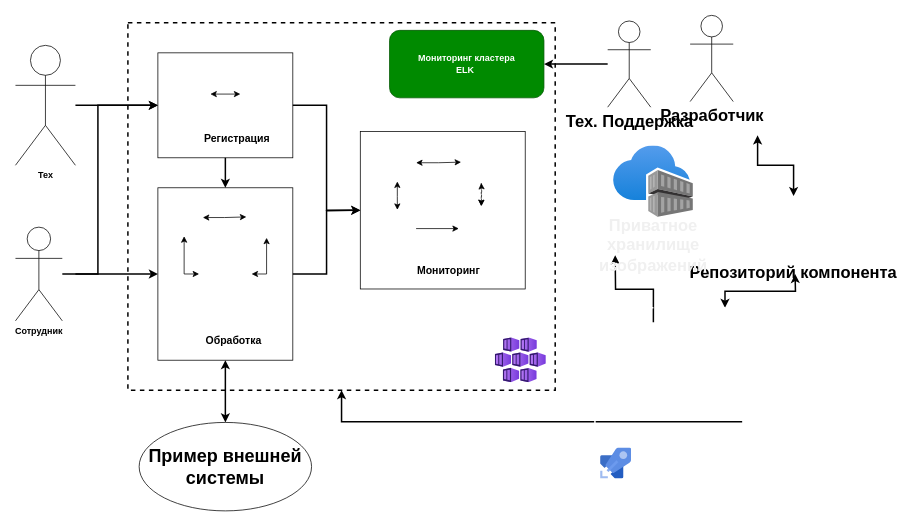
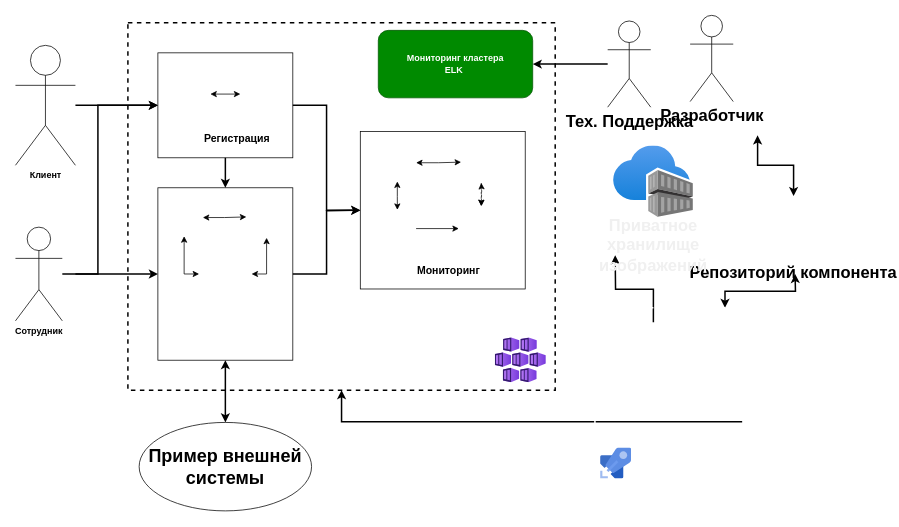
- <mxCell id="34" value="&lt;b&gt;Мониторинг кластера&lt;br&gt;ELK&amp;nbsp;&lt;/b&gt;" style="rounded=1;whiteSpace=wrap;html=1;strokeWidth=1;fillColor=#008a00;strokeColor=#005700;fontColor=#ffffff;" parent="1" vertex="1"><mxGeometry x="519" y="40" width="206" height="90" as="geometry" /></mxCell>
+ <mxCell id="34" value="&lt;b&gt;Мониторинг кластера&lt;br&gt;ELK&amp;nbsp;&lt;/b&gt;" style="rounded=1;whiteSpace=wrap;html=1;strokeWidth=1;fillColor=#008a00;strokeColor=#005700;fontColor=#ffffff;" parent="1" vertex="1"><mxGeometry x="504" y="40" width="206" height="90" as="geometry" /></mxCell>
- <mxCell id="4" value="&lt;b&gt;Тех&lt;/b&gt;" style="shape=umlActor;verticalLabelPosition=bottom;verticalAlign=top;html=1;outlineConnect=0;strokeWidth=1;fillColor=none;" parent="1" vertex="1"><mxGeometry x="20" y="60" width="80" height="160" as="geometry" /></mxCell>
+ <mxCell id="4" value="&lt;b&gt;Клиент&lt;/b&gt;" style="shape=umlActor;verticalLabelPosition=bottom;verticalAlign=top;html=1;outlineConnect=0;strokeWidth=1;fillColor=none;" parent="1" vertex="1"><mxGeometry x="20" y="60" width="80" height="160" as="geometry" /></mxCell>
- <mxCell id="49" value="&lt;b&gt;&lt;font style=&quot;font-size: 14px&quot;&gt;Обработка&lt;/font&gt;&lt;/b&gt;" style="text;html=1;strokeColor=none;fillColor=none;align=left;verticalAlign=middle;whiteSpace=wrap;rounded=0;" parent="1" vertex="1"><mxGeometry x="272" y="437.917" width="100" height="32.857" as="geometry" /></mxCell>
